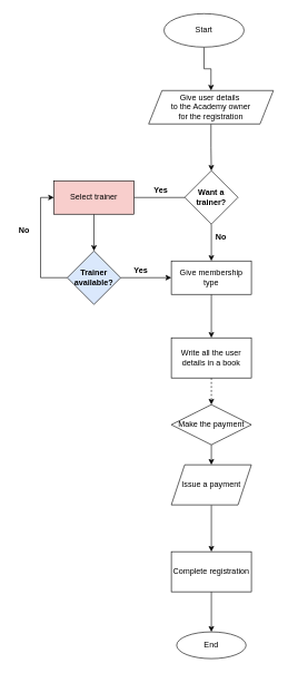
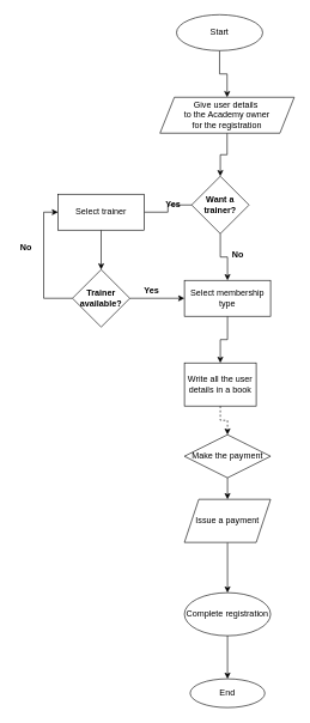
- <mxCell id="10" value="Select trainer" style="rounded=0;whiteSpace=wrap;html=1;fontSize=12;fillColor=#f8cecc;" parent="1" vertex="1"><mxGeometry x="80" y="270" width="120" height="50" as="geometry" /></mxCell>
+ <mxCell id="10" value="Select trainer" style="rounded=0;whiteSpace=wrap;html=1;fontSize=12;" parent="1" vertex="1"><mxGeometry x="80" y="270" width="120" height="50" as="geometry" /></mxCell>
- <mxCell id="8" value="&lt;b&gt;Want a trainer?&lt;/b&gt;" style="rhombus;whiteSpace=wrap;html=1;fontSize=12;" parent="1" vertex="1"><mxGeometry x="276" y="255" width="80" height="80" as="geometry" /></mxCell>
+ <mxCell id="8" value="&lt;b&gt;Want a trainer?&lt;/b&gt;" style="rhombus;whiteSpace=wrap;html=1;fontSize=12;" parent="1" vertex="1"><mxGeometry x="266" y="245" width="80" height="80" as="geometry" /></mxCell>
- <mxCell id="13" value="&lt;b&gt;Trainer available?&lt;/b&gt;" style="rhombus;whiteSpace=wrap;html=1;fontSize=12;fillColor=#dae8fc;" parent="1" vertex="1"><mxGeometry x="100" y="375" width="80" height="80" as="geometry" /></mxCell>
+ <mxCell id="13" value="&lt;b&gt;Trainer available?&lt;/b&gt;" style="rhombus;whiteSpace=wrap;html=1;fontSize=12;" parent="1" vertex="1"><mxGeometry x="100" y="375" width="80" height="80" as="geometry" /></mxCell>
- <mxCell id="17" value="Give membership type" style="rounded=0;whiteSpace=wrap;html=1;fontSize=12;" parent="1" vertex="1"><mxGeometry x="256" y="390" width="120" height="50" as="geometry" /></mxCell>
+ <mxCell id="17" value="Select membership type" style="rounded=0;whiteSpace=wrap;html=1;fontSize=12;" parent="1" vertex="1"><mxGeometry x="256" y="390" width="120" height="50" as="geometry" /></mxCell>
- <mxCell id="21" value="Write all the user details in a book" style="rounded=0;whiteSpace=wrap;html=1;fontSize=12;" parent="1" vertex="1"><mxGeometry x="256" y="505" width="120" height="60" as="geometry" /></mxCell>
+ <mxCell id="21" value="Write all the user details in a book" style="rounded=0;whiteSpace=wrap;html=1;fontSize=12;" parent="1" vertex="1"><mxGeometry x="256" y="505" width="100" height="60" as="geometry" /></mxCell>
- <mxCell id="25" value="Complete registration" style="rounded=0;whiteSpace=wrap;html=1;fontSize=12;" parent="1" vertex="1"><mxGeometry x="256" y="825" width="120" height="60" as="geometry" /></mxCell>
+ <mxCell id="25" value="Complete registration" style="ellipse;whiteSpace=wrap;html=1;fontSize=12;" parent="1" vertex="1"><mxGeometry x="256" y="825" width="120" height="60" as="geometry" /></mxCell>
